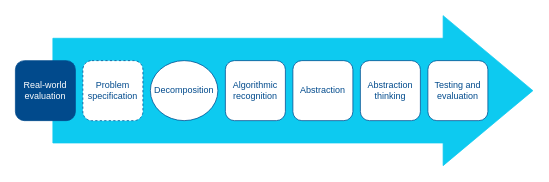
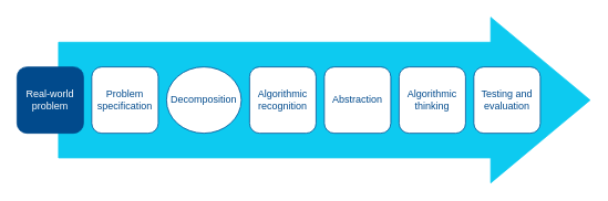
- <mxCell id="5" value="&lt;font style=&quot;color: rgb(255, 255, 255);&quot;&gt;Real-world evaluation&lt;/font&gt;" style="rounded=1;whiteSpace=wrap;html=1;strokeColor=#014A8C;fillColor=#014A8C;" vertex="1" parent="2"><mxGeometry y="60" width="80" height="80" as="geometry" /></mxCell>
+ <mxCell id="5" value="&lt;font style=&quot;color: rgb(255, 255, 255);&quot;&gt;Real-world problem&lt;/font&gt;" style="rounded=1;whiteSpace=wrap;html=1;strokeColor=#014A8C;fillColor=#014A8C;" vertex="1" parent="2"><mxGeometry y="60" width="80" height="80" as="geometry" /></mxCell>
- <mxCell id="4" value="Problem specification" style="rounded=1;whiteSpace=wrap;html=1;strokeColor=#014A8C;fontColor=#014A8C;dashed=1;" vertex="1" parent="2"><mxGeometry x="90" y="60" width="80" height="80" as="geometry" /></mxCell>
+ <mxCell id="4" value="Problem specification" style="rounded=1;whiteSpace=wrap;html=1;strokeColor=#014A8C;fontColor=#014A8C;" vertex="1" parent="2"><mxGeometry x="90" y="60" width="80" height="80" as="geometry" /></mxCell>
- <mxCell id="9" value="&lt;font&gt;Abstraction thinking&lt;/font&gt;" style="rounded=1;whiteSpace=wrap;html=1;strokeColor=#014A8C;fontColor=#014A8C;" vertex="1" parent="2"><mxGeometry x="460" y="60" width="80" height="80" as="geometry" /></mxCell>
+ <mxCell id="9" value="&lt;font&gt;Algorithmic thinking&lt;/font&gt;" style="rounded=1;whiteSpace=wrap;html=1;strokeColor=#014A8C;fontColor=#014A8C;" vertex="1" parent="2"><mxGeometry x="460" y="60" width="80" height="80" as="geometry" /></mxCell>
